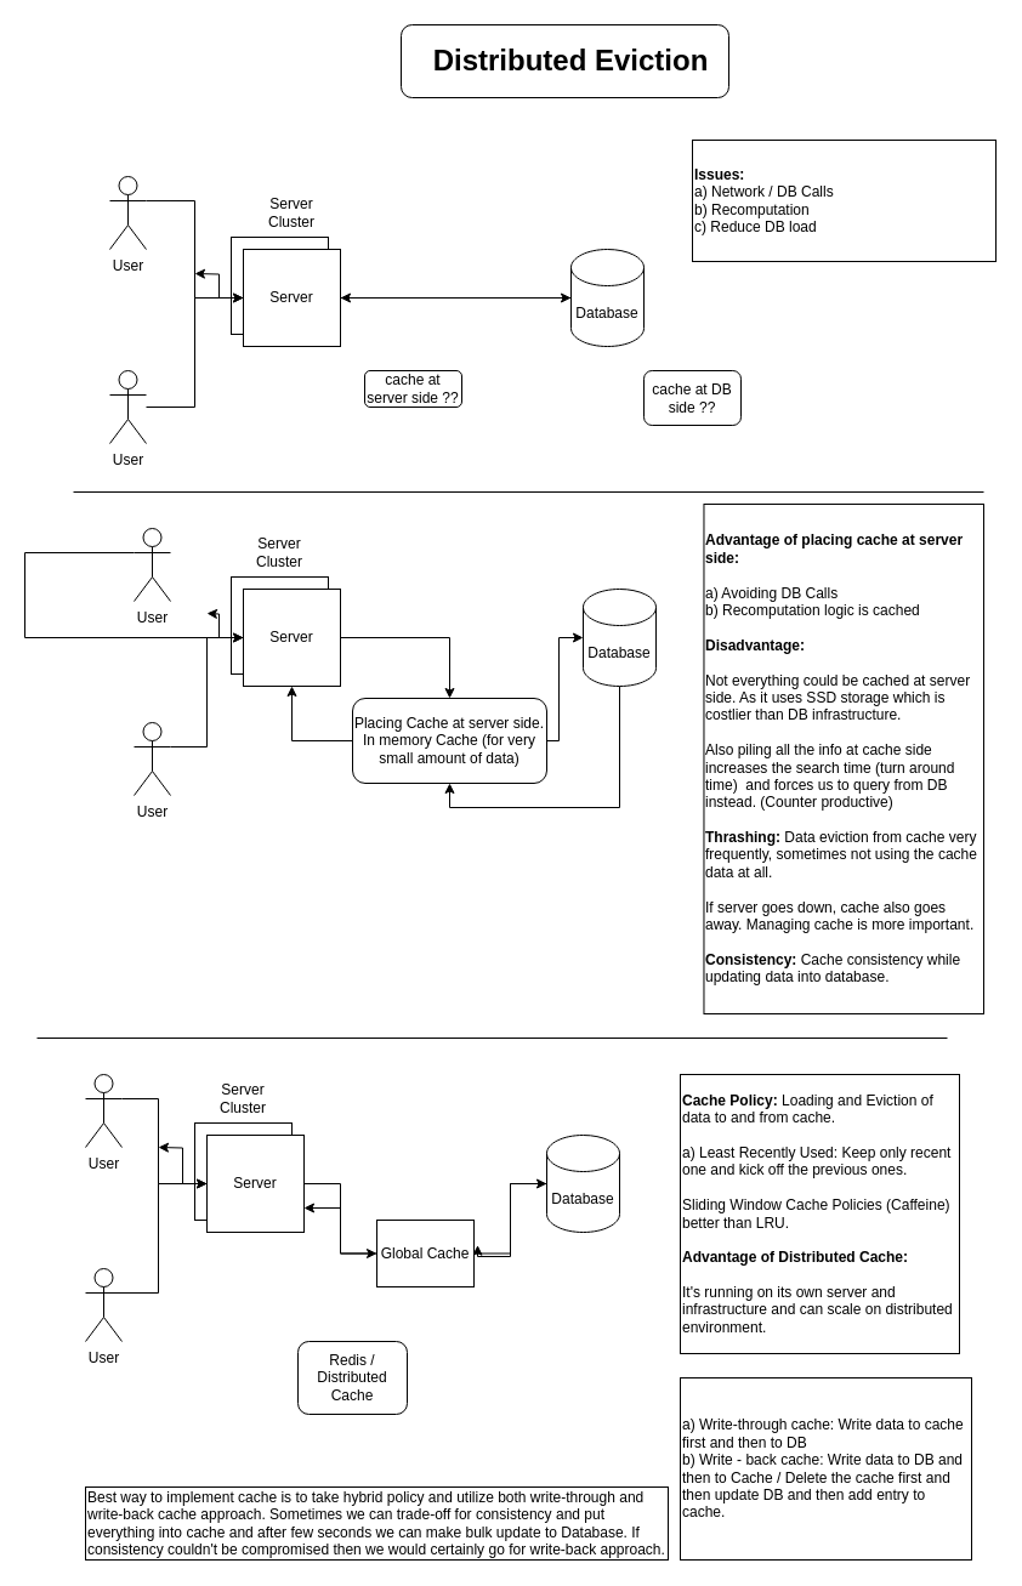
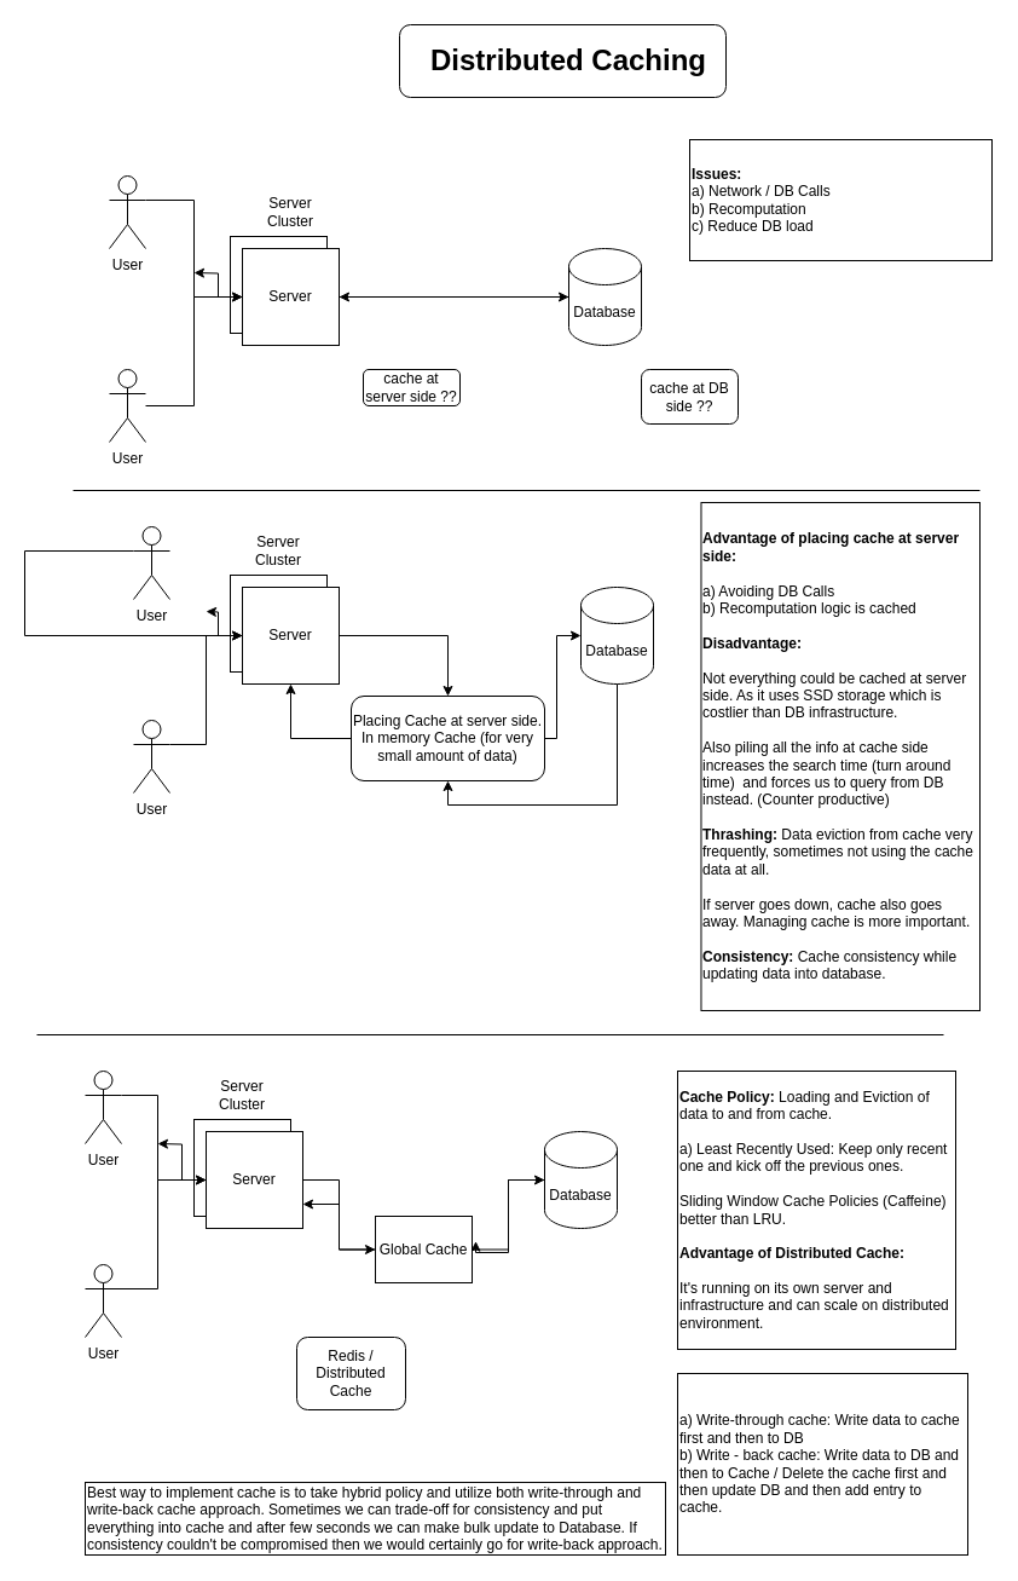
- <mxCell id="7" value="&lt;h1&gt;Distributed Eviction&lt;/h1&gt;" style="text;html=1;strokeColor=none;fillColor=none;align=center;verticalAlign=middle;whiteSpace=wrap;rounded=0;" parent="1" vertex="1"><mxGeometry x="320" y="35" width="300" height="30" as="geometry" /></mxCell>
+ <mxCell id="7" value="&lt;h1&gt;Distributed Caching&lt;/h1&gt;" style="text;html=1;strokeColor=none;fillColor=none;align=center;verticalAlign=middle;whiteSpace=wrap;rounded=0;" parent="1" vertex="1"><mxGeometry x="320" y="35" width="300" height="30" as="geometry" /></mxCell>
